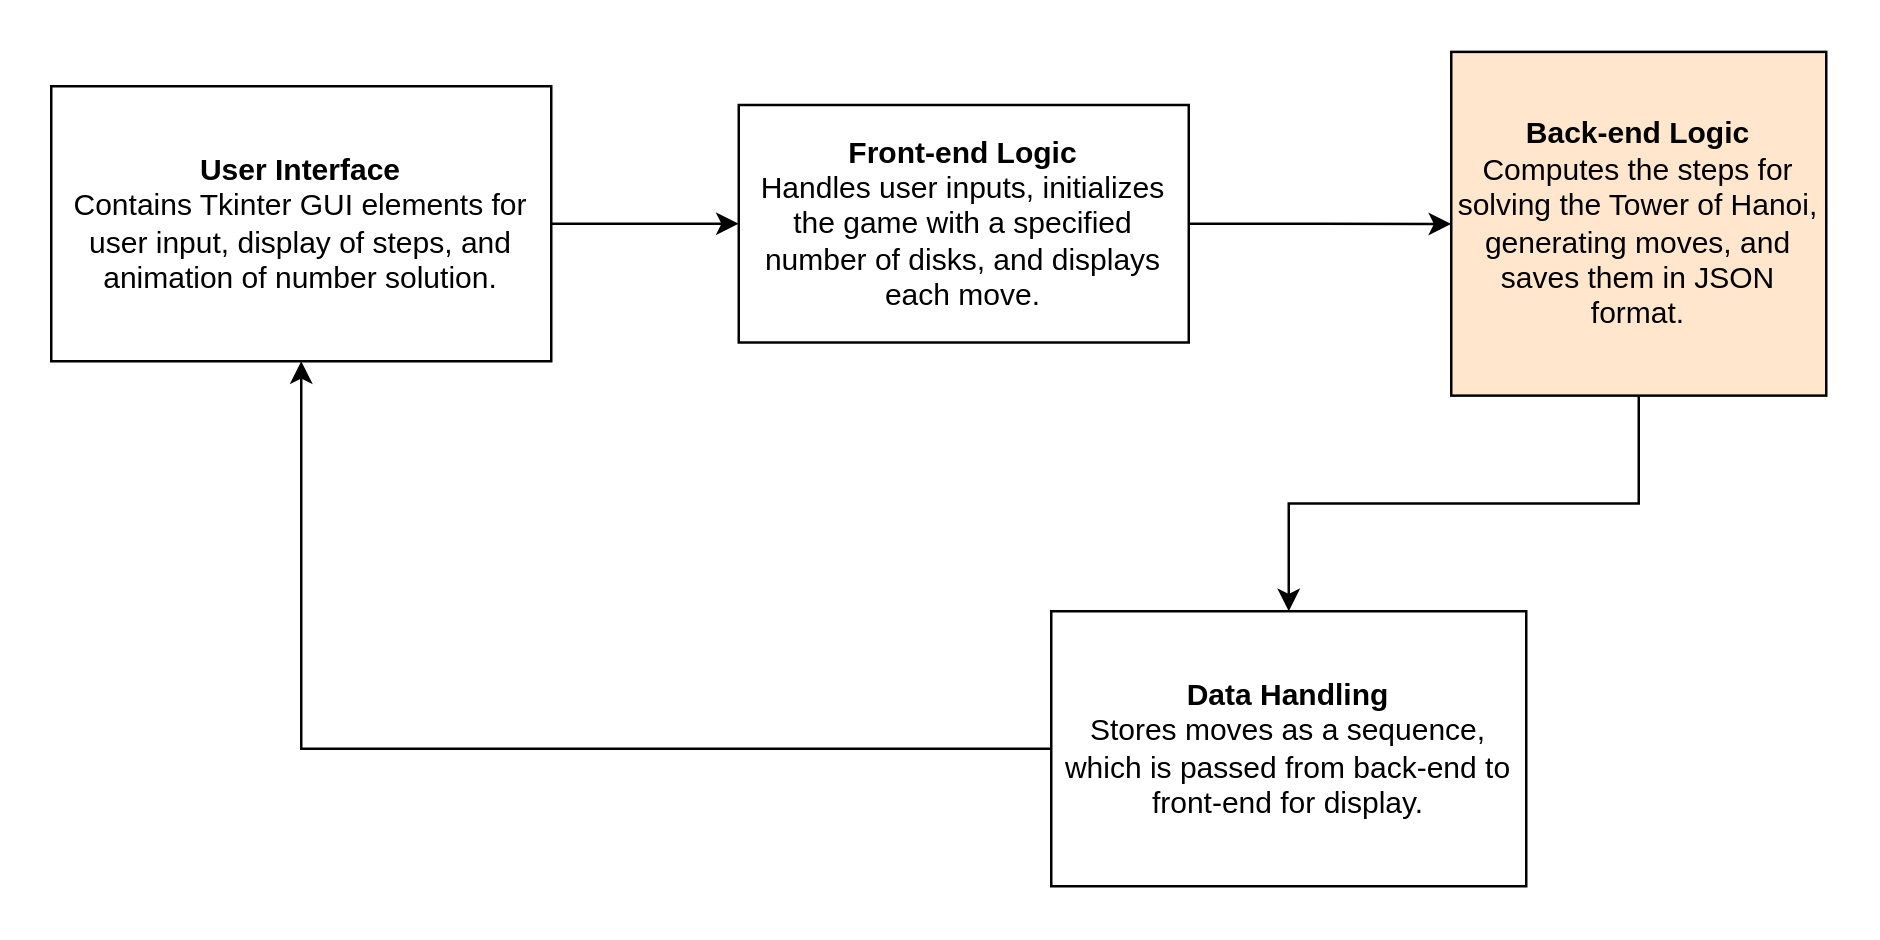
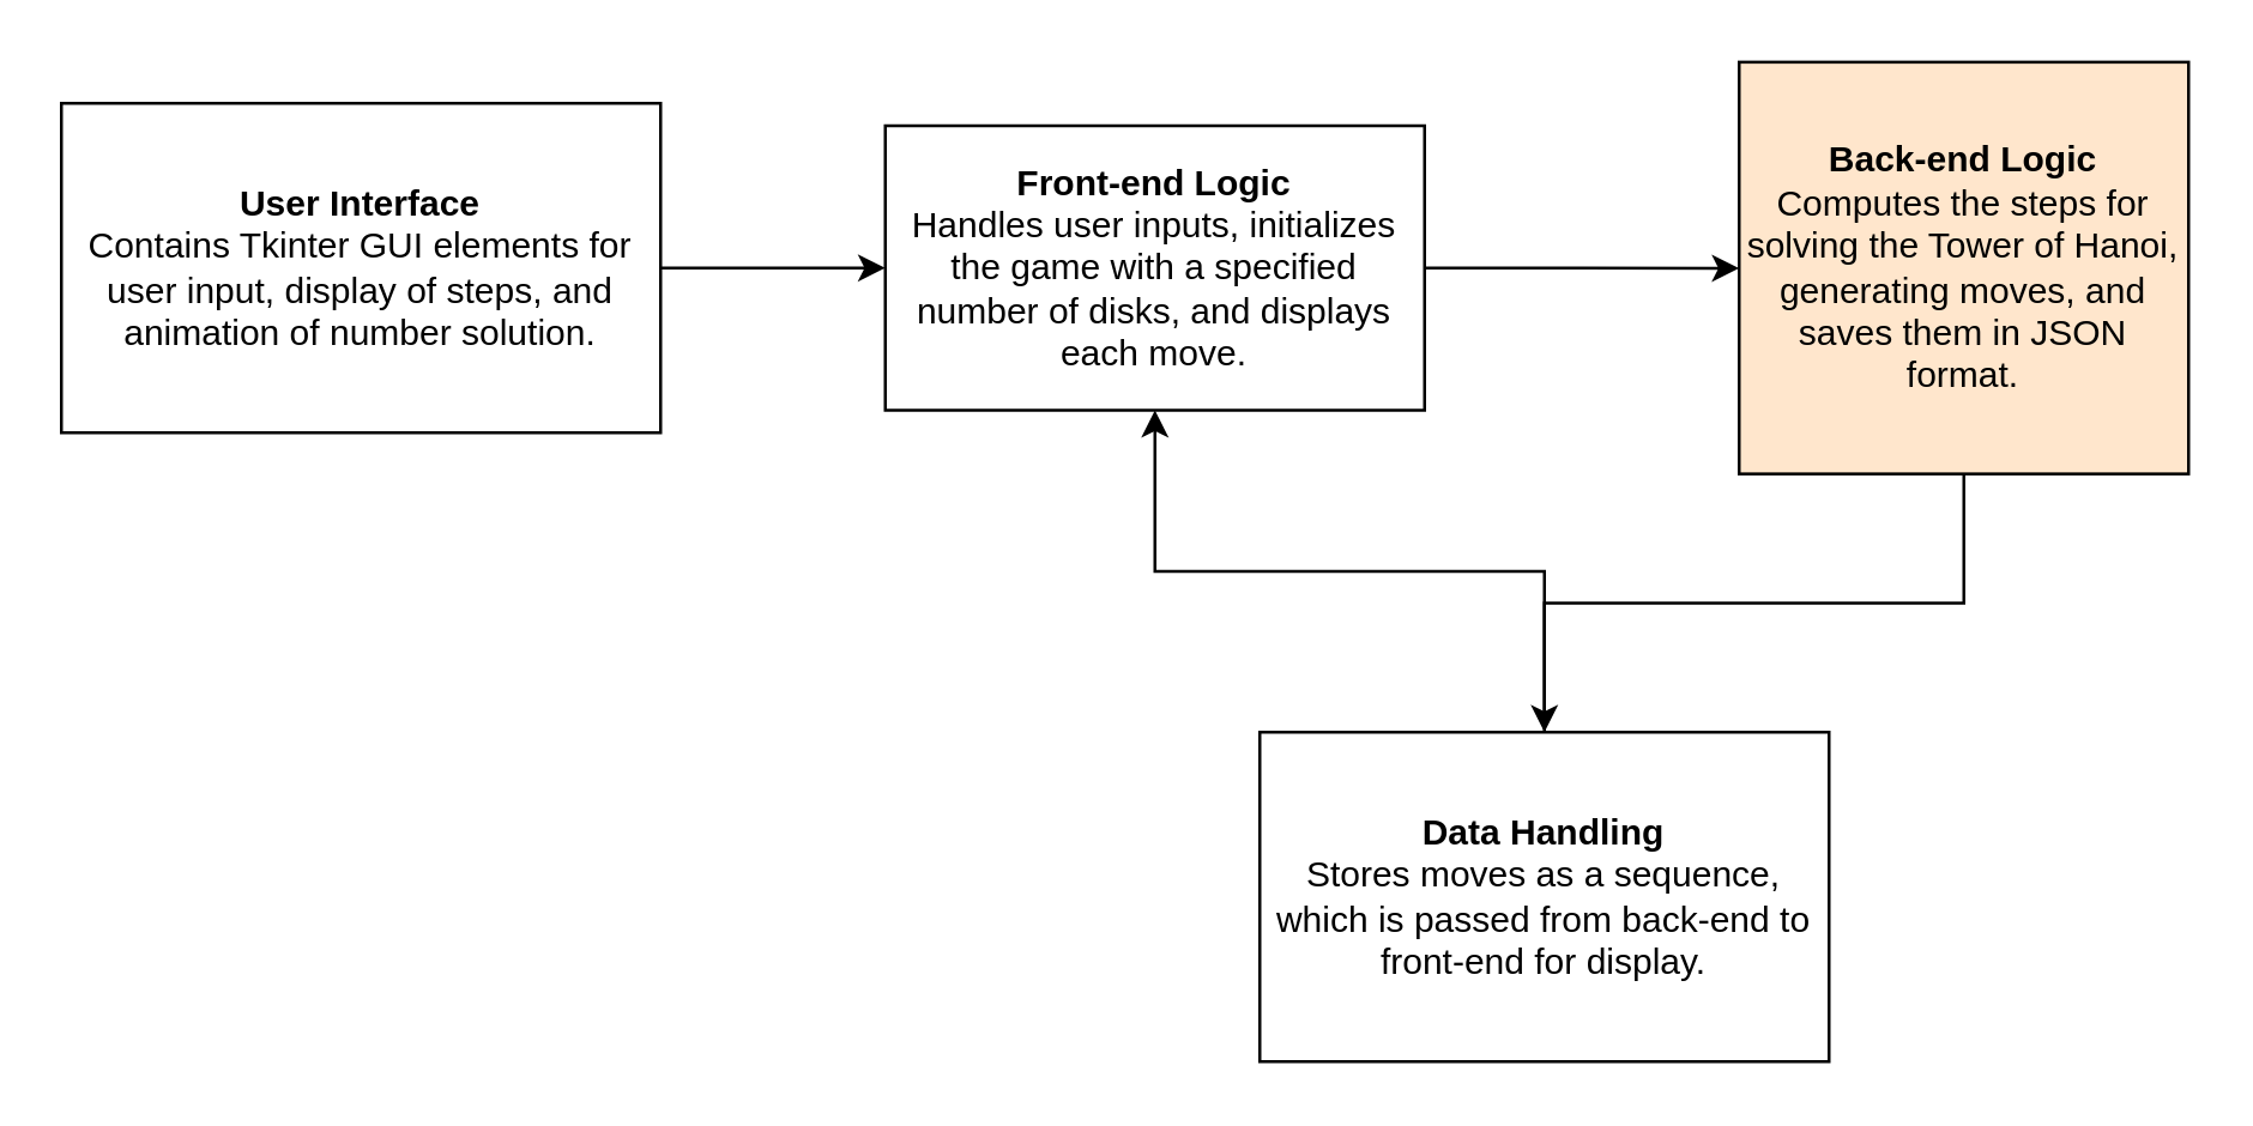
- <mxCell id="8" style="edgeStyle=orthogonalEdgeStyle;rounded=0;orthogonalLoop=1;jettySize=auto;html=1;" edge="1" parent="1" source="9" target="3"><mxGeometry relative="1" as="geometry" /></mxCell>
+ <mxCell id="8" style="edgeStyle=orthogonalEdgeStyle;rounded=0;orthogonalLoop=1;jettySize=auto;html=1;entryX=0.5;entryY=1;entryDx=0;entryDy=0;" edge="1" parent="1" source="9" target="5"><mxGeometry relative="1" as="geometry" /></mxCell>
